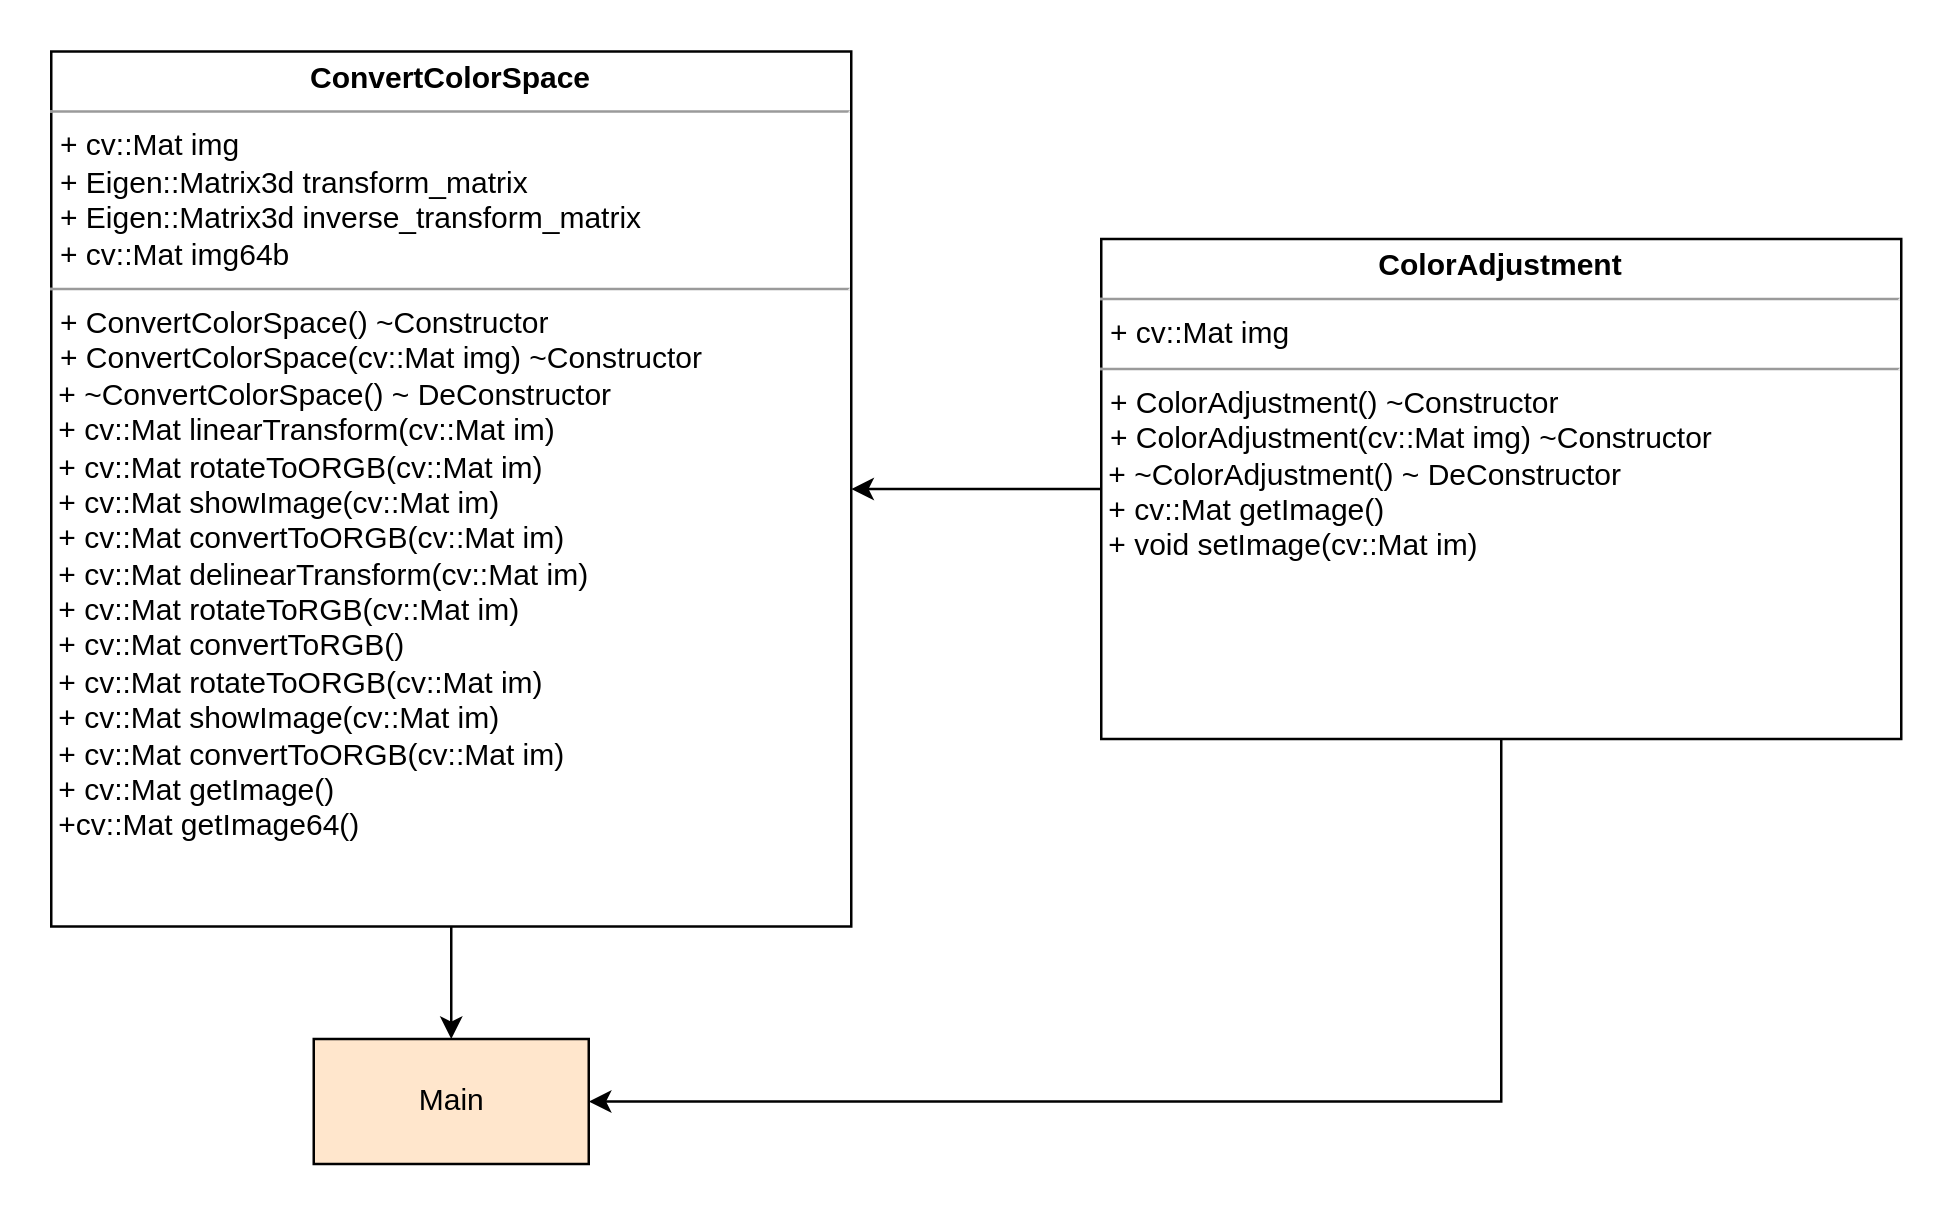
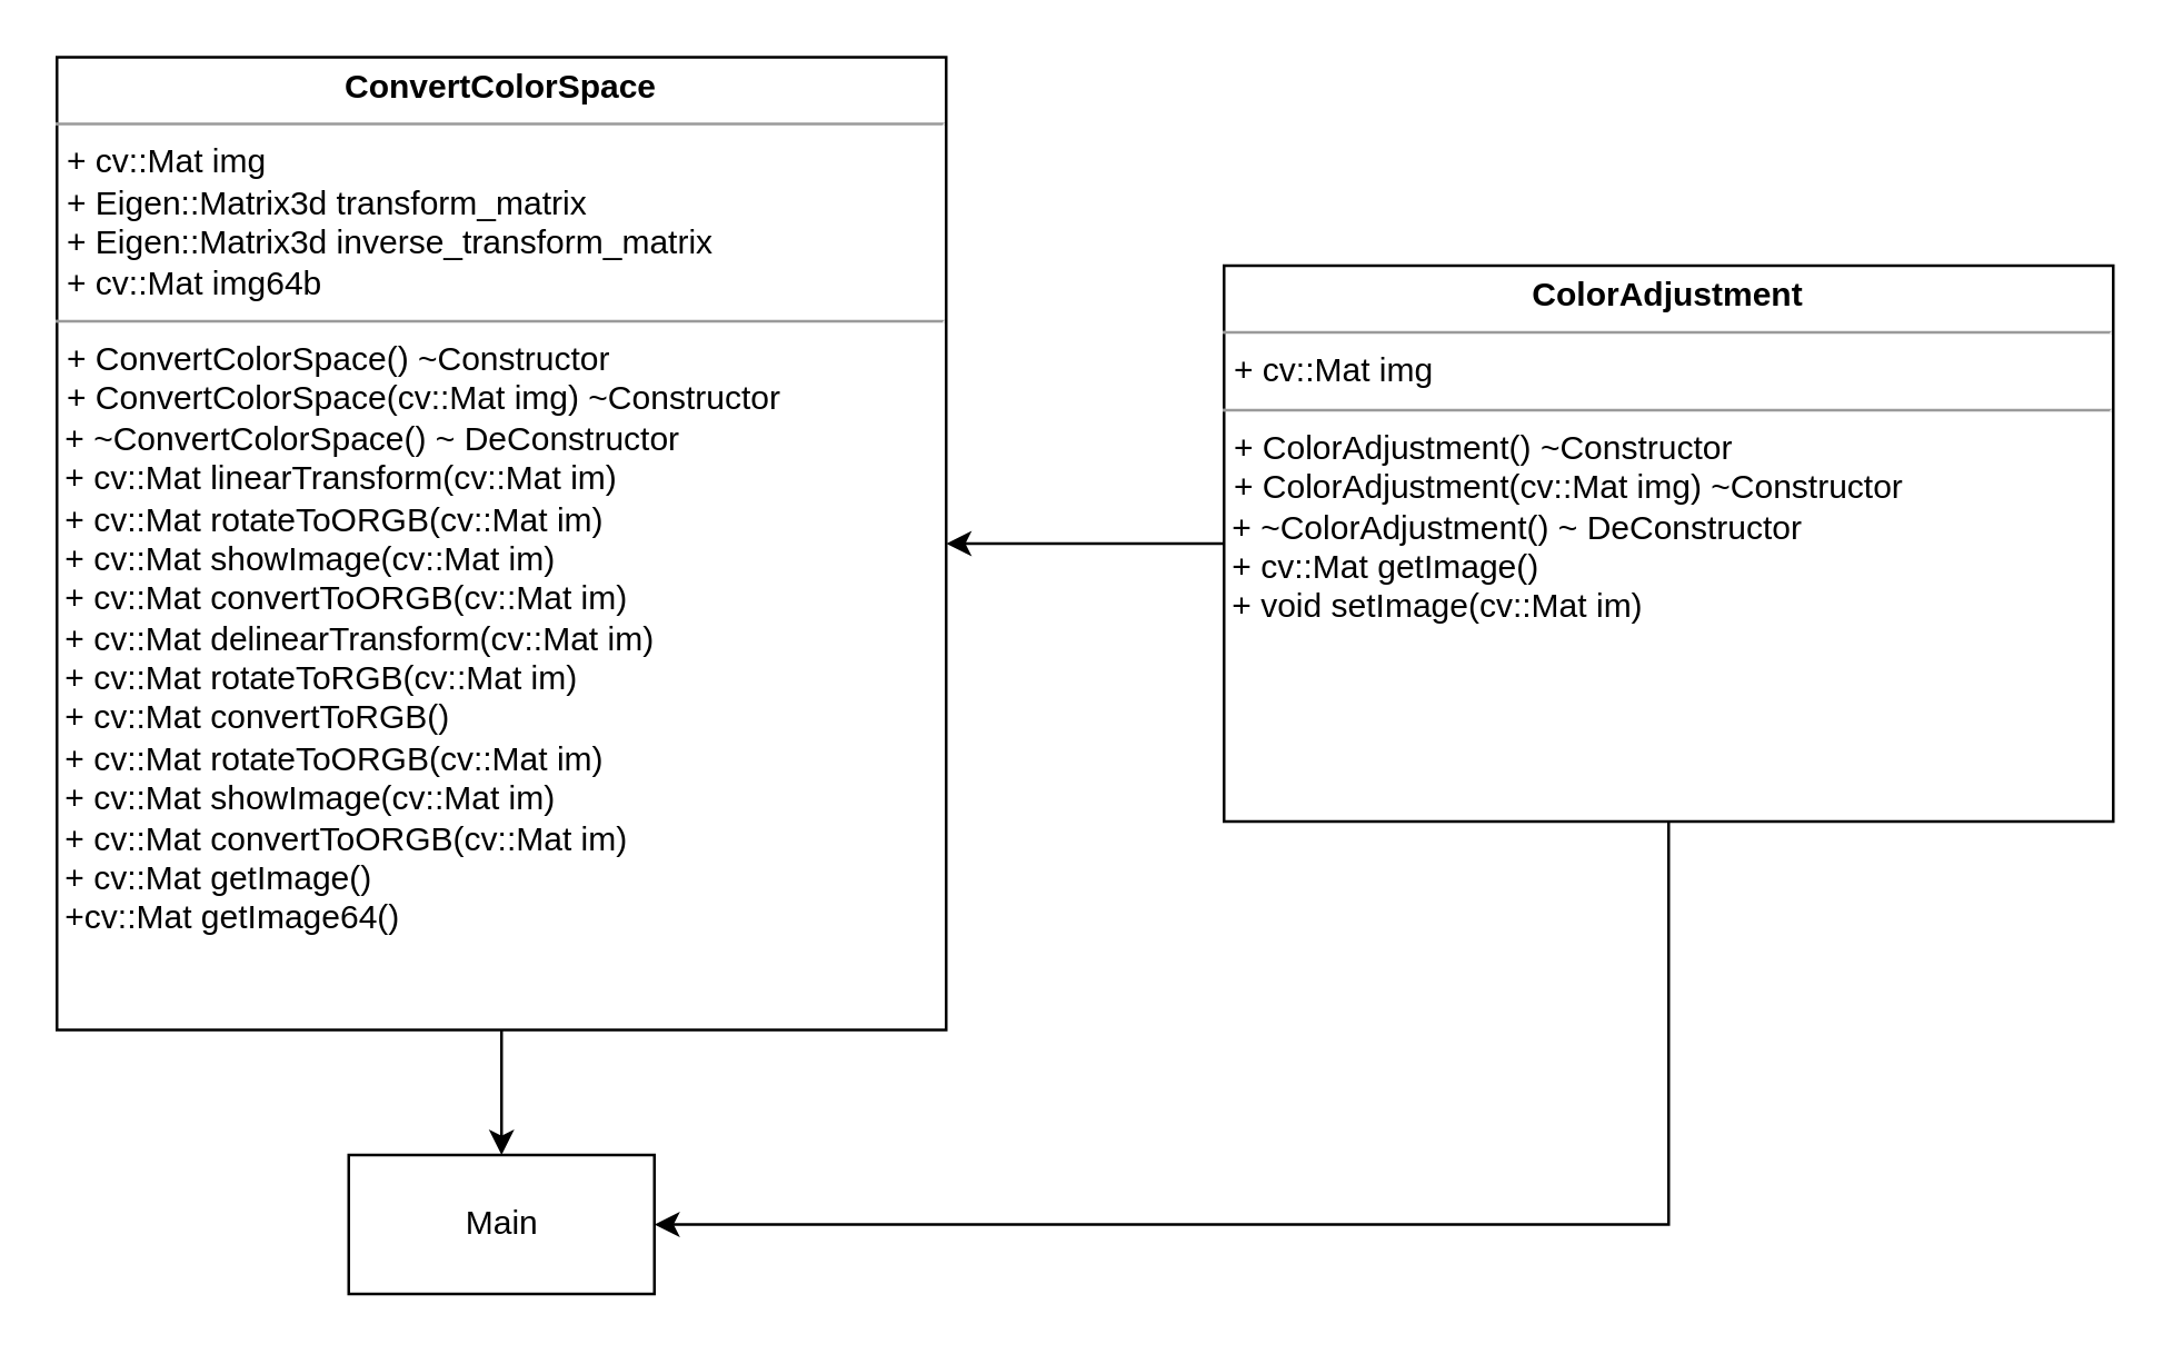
- <mxCell id="4" value="Main" style="html=1;fillColor=#ffe6cc;" parent="1" vertex="1"><mxGeometry x="125" y="415" width="110" height="50" as="geometry" /></mxCell>
+ <mxCell id="4" value="Main" style="html=1;" parent="1" vertex="1"><mxGeometry x="125" y="415" width="110" height="50" as="geometry" /></mxCell>
